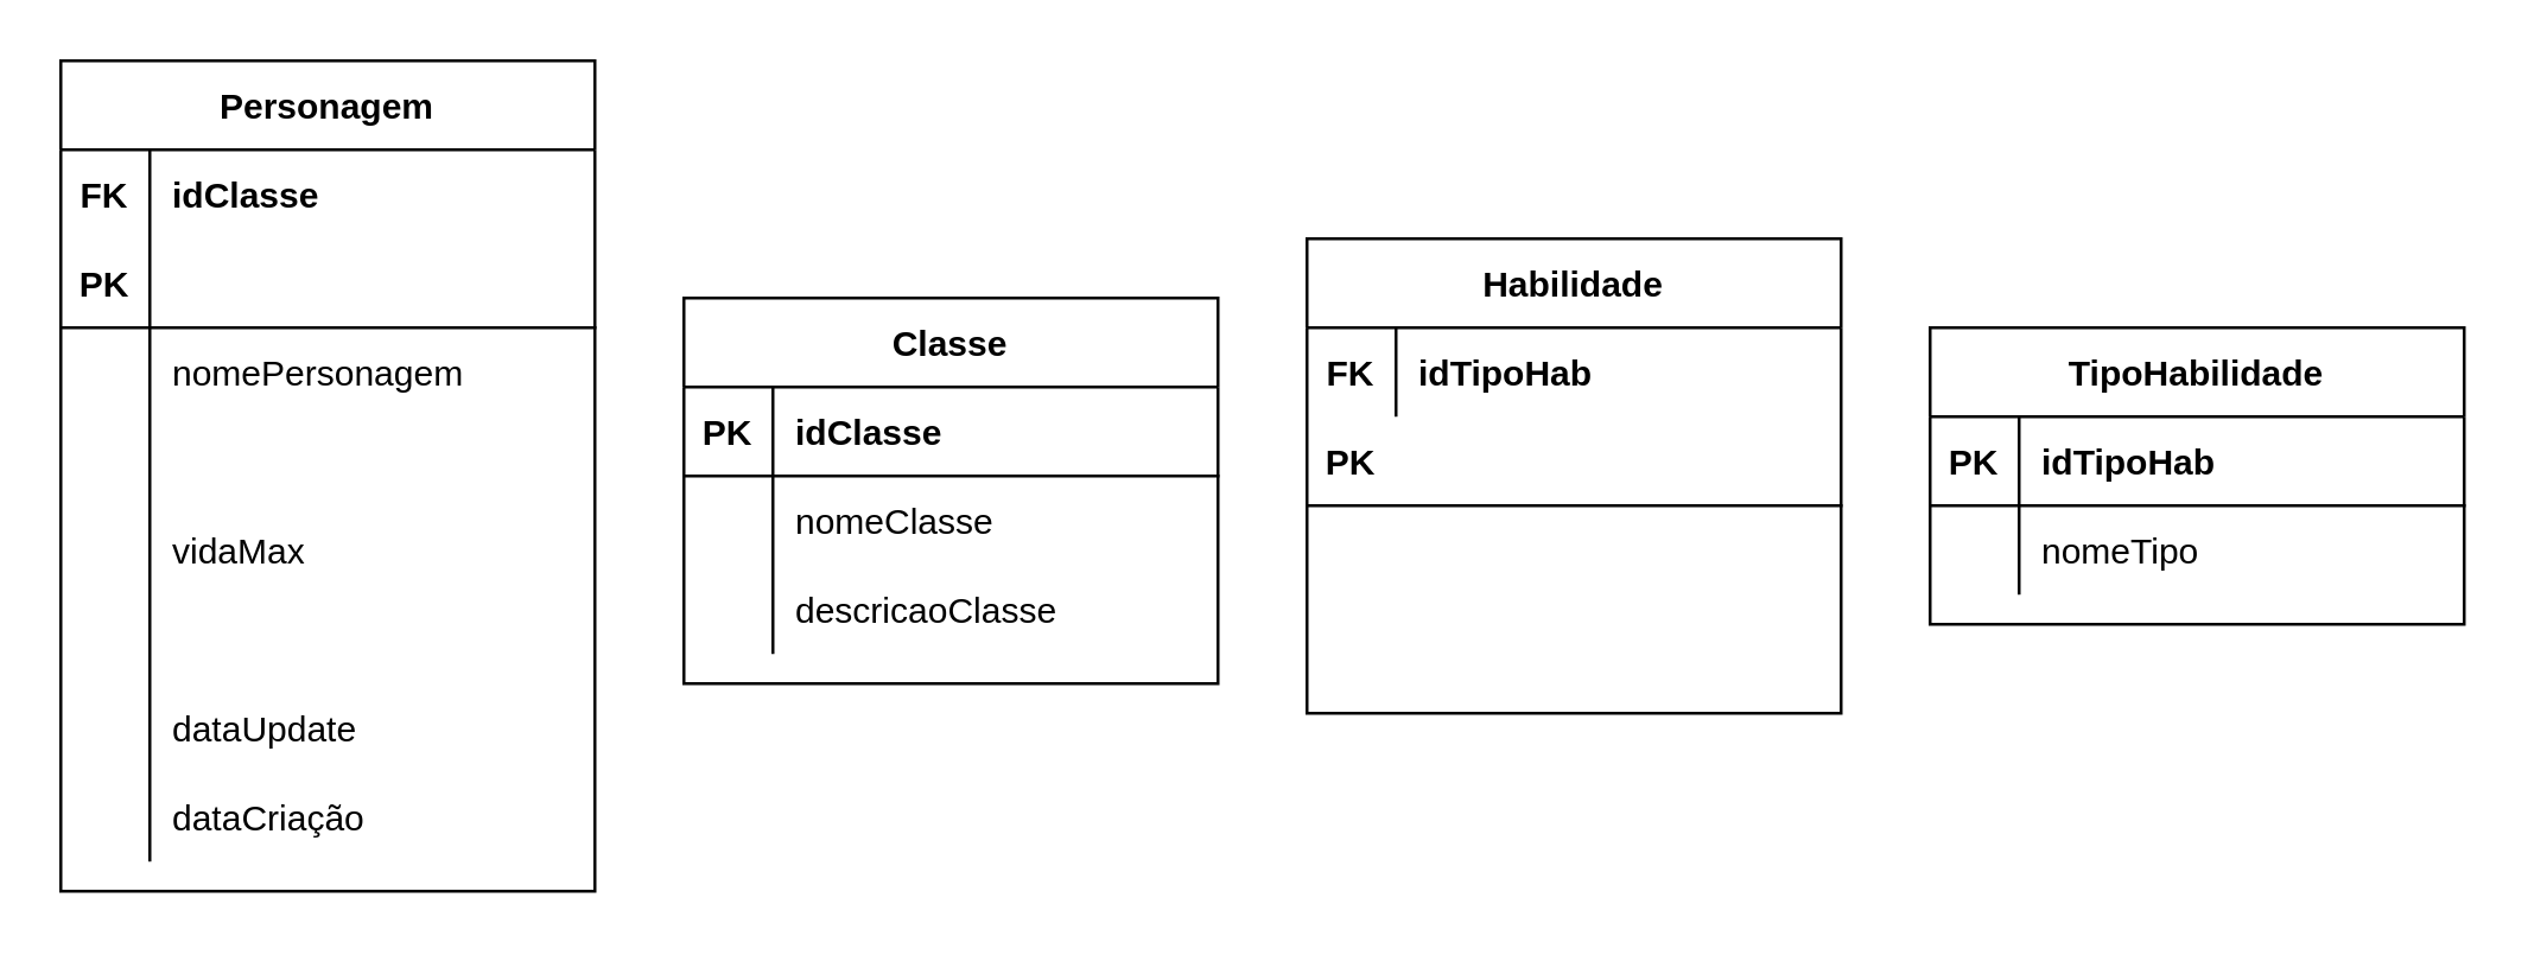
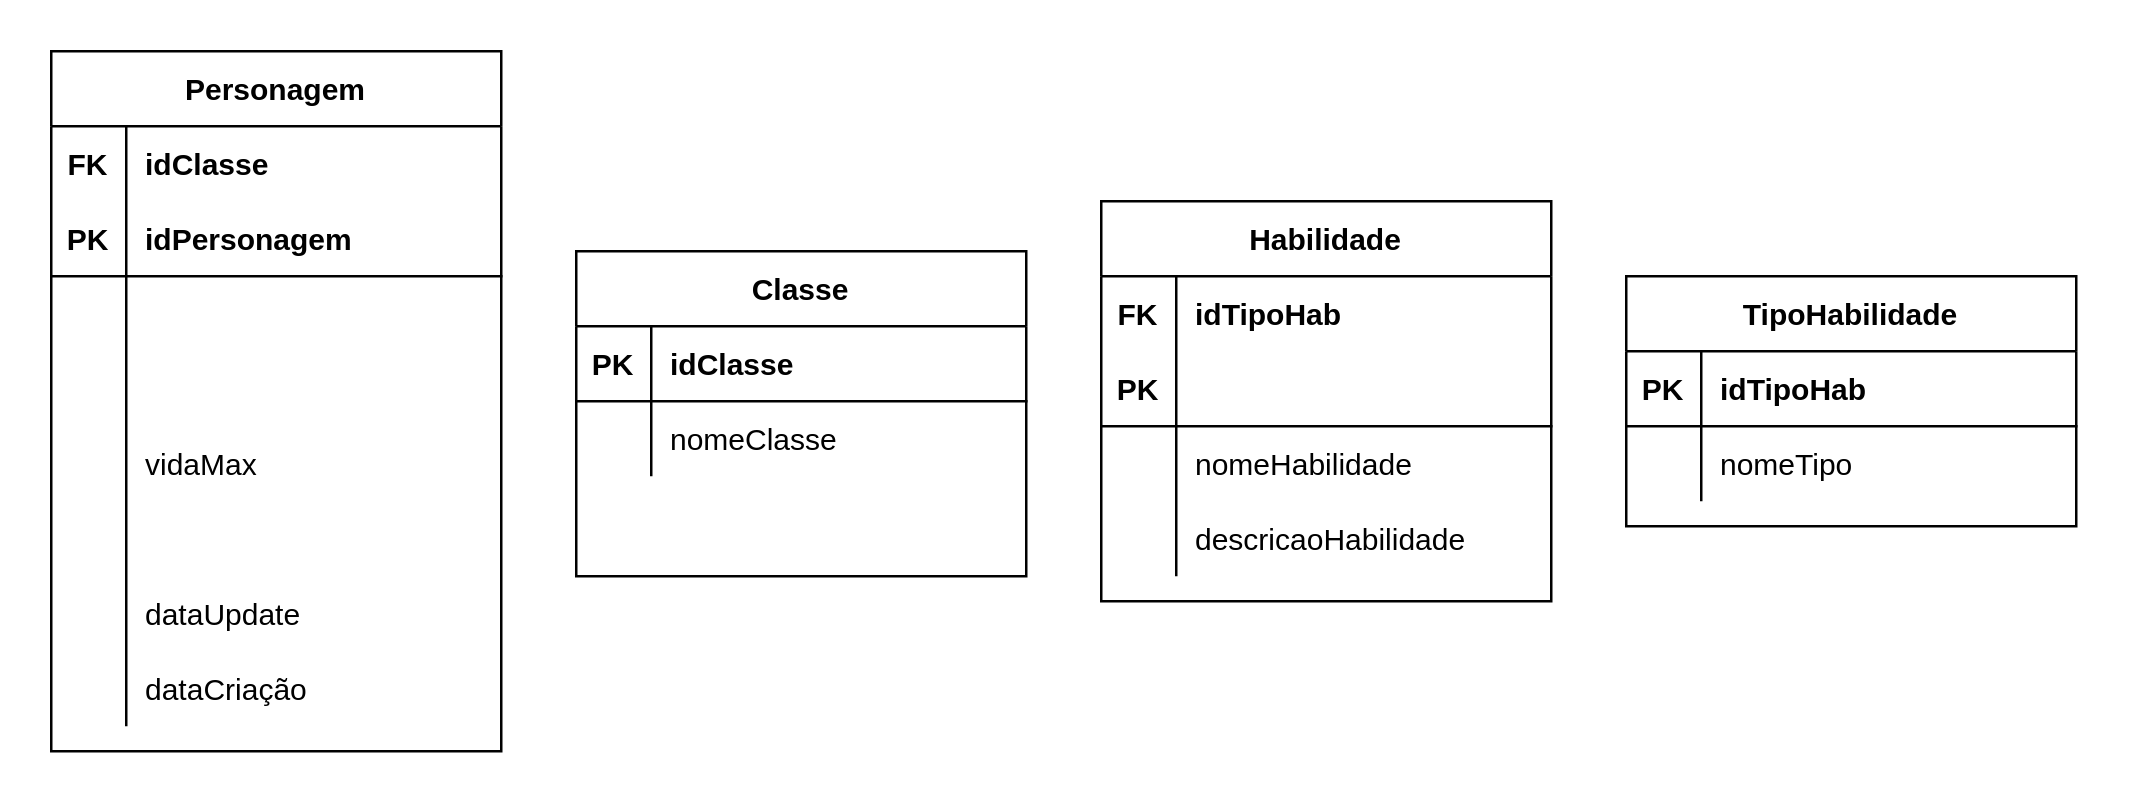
+ <mxCell id="8" value="idPersonagem" style="shape=partialRectangle;connectable=0;fillColor=none;top=0;left=0;bottom=0;right=0;align=left;spacingLeft=6;fontStyle=1;overflow=hidden;" vertex="1" parent="6"><mxGeometry x="30" width="150" height="30" as="geometry" /></mxCell>
- <mxCell id="11" value="nomePersonagem" style="shape=partialRectangle;connectable=0;fillColor=none;top=0;left=0;bottom=0;right=0;align=left;spacingLeft=6;overflow=hidden;" vertex="1" parent="9"><mxGeometry x="30" width="150" height="30" as="geometry" /></mxCell>
+ <mxCell id="43" value="nomeHabilidade" style="shape=partialRectangle;connectable=0;fillColor=none;top=0;left=0;bottom=0;right=0;align=left;spacingLeft=6;overflow=hidden;" vertex="1" parent="41"><mxGeometry x="30" width="150" height="30" as="geometry" /></mxCell>
- <mxCell id="34" value="descricaoClasse" style="shape=partialRectangle;connectable=0;fillColor=none;top=0;left=0;bottom=0;right=0;align=left;spacingLeft=6;overflow=hidden;" vertex="1" parent="32"><mxGeometry x="30" width="150" height="30" as="geometry" /></mxCell>
+ <mxCell id="46" value="descricaoHabilidade" style="shape=partialRectangle;connectable=0;fillColor=none;top=0;left=0;bottom=0;right=0;align=left;spacingLeft=6;overflow=hidden;" vertex="1" parent="44"><mxGeometry x="30" width="150" height="30" as="geometry" /></mxCell>
